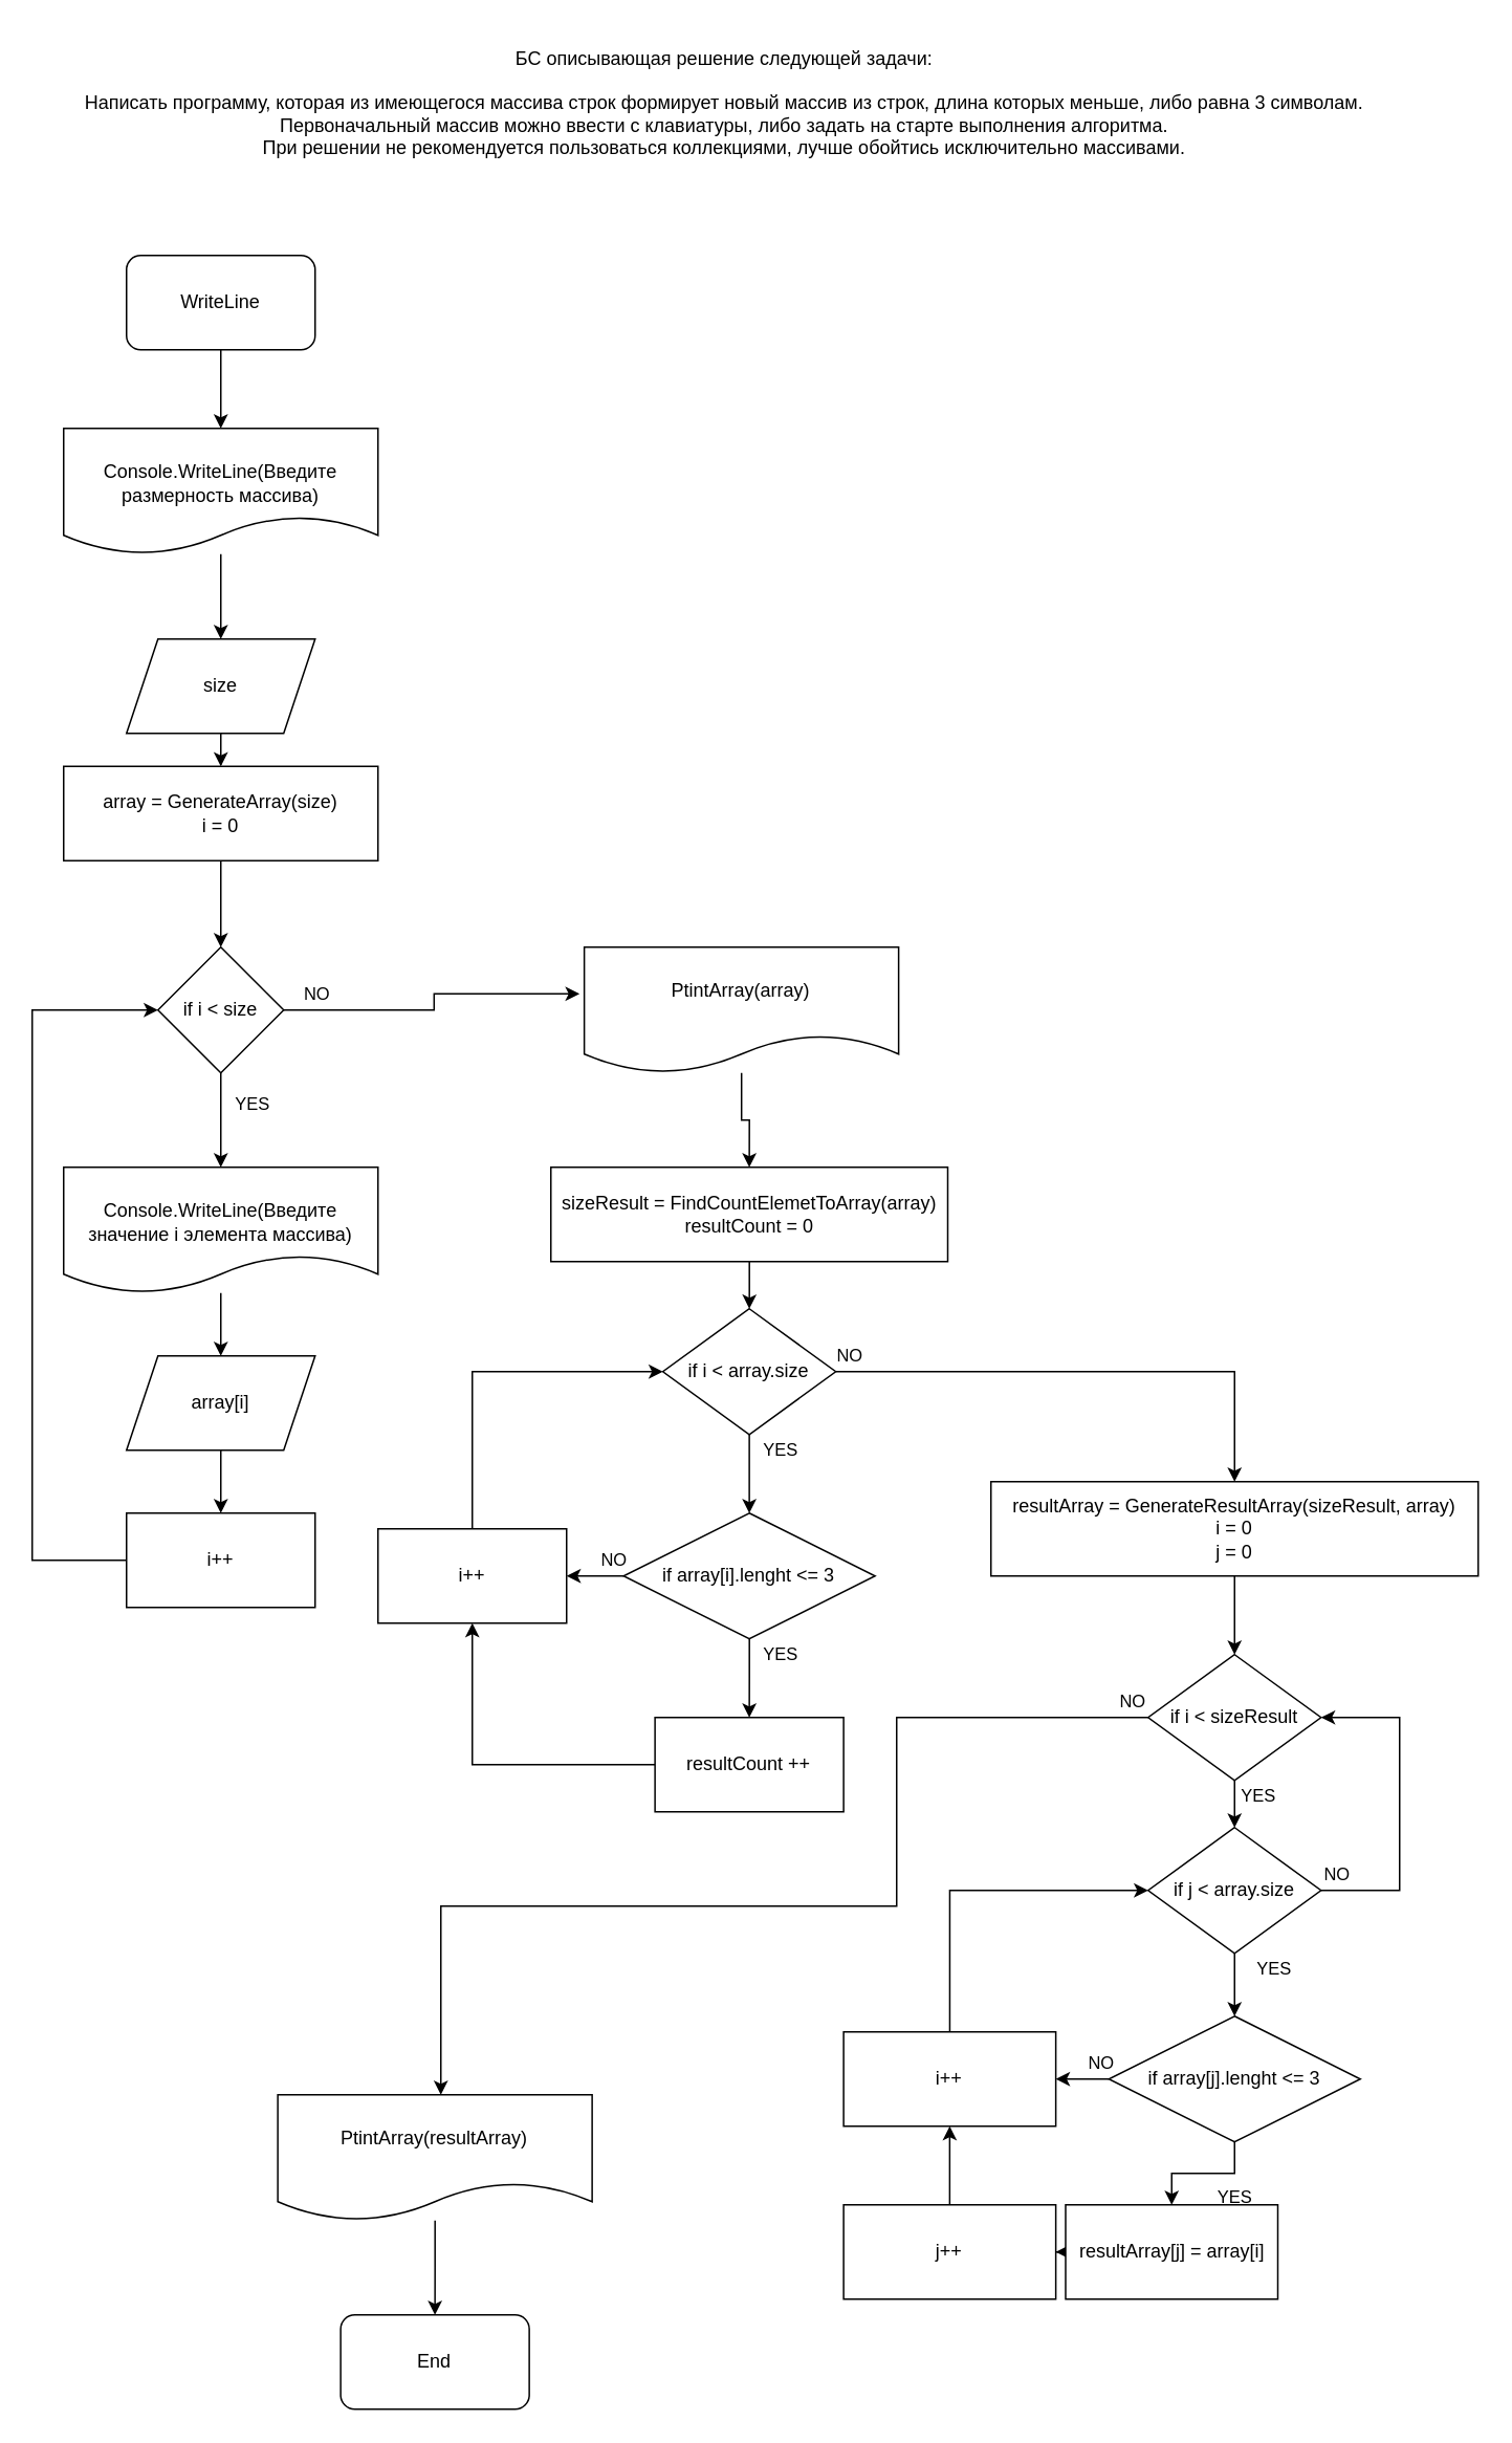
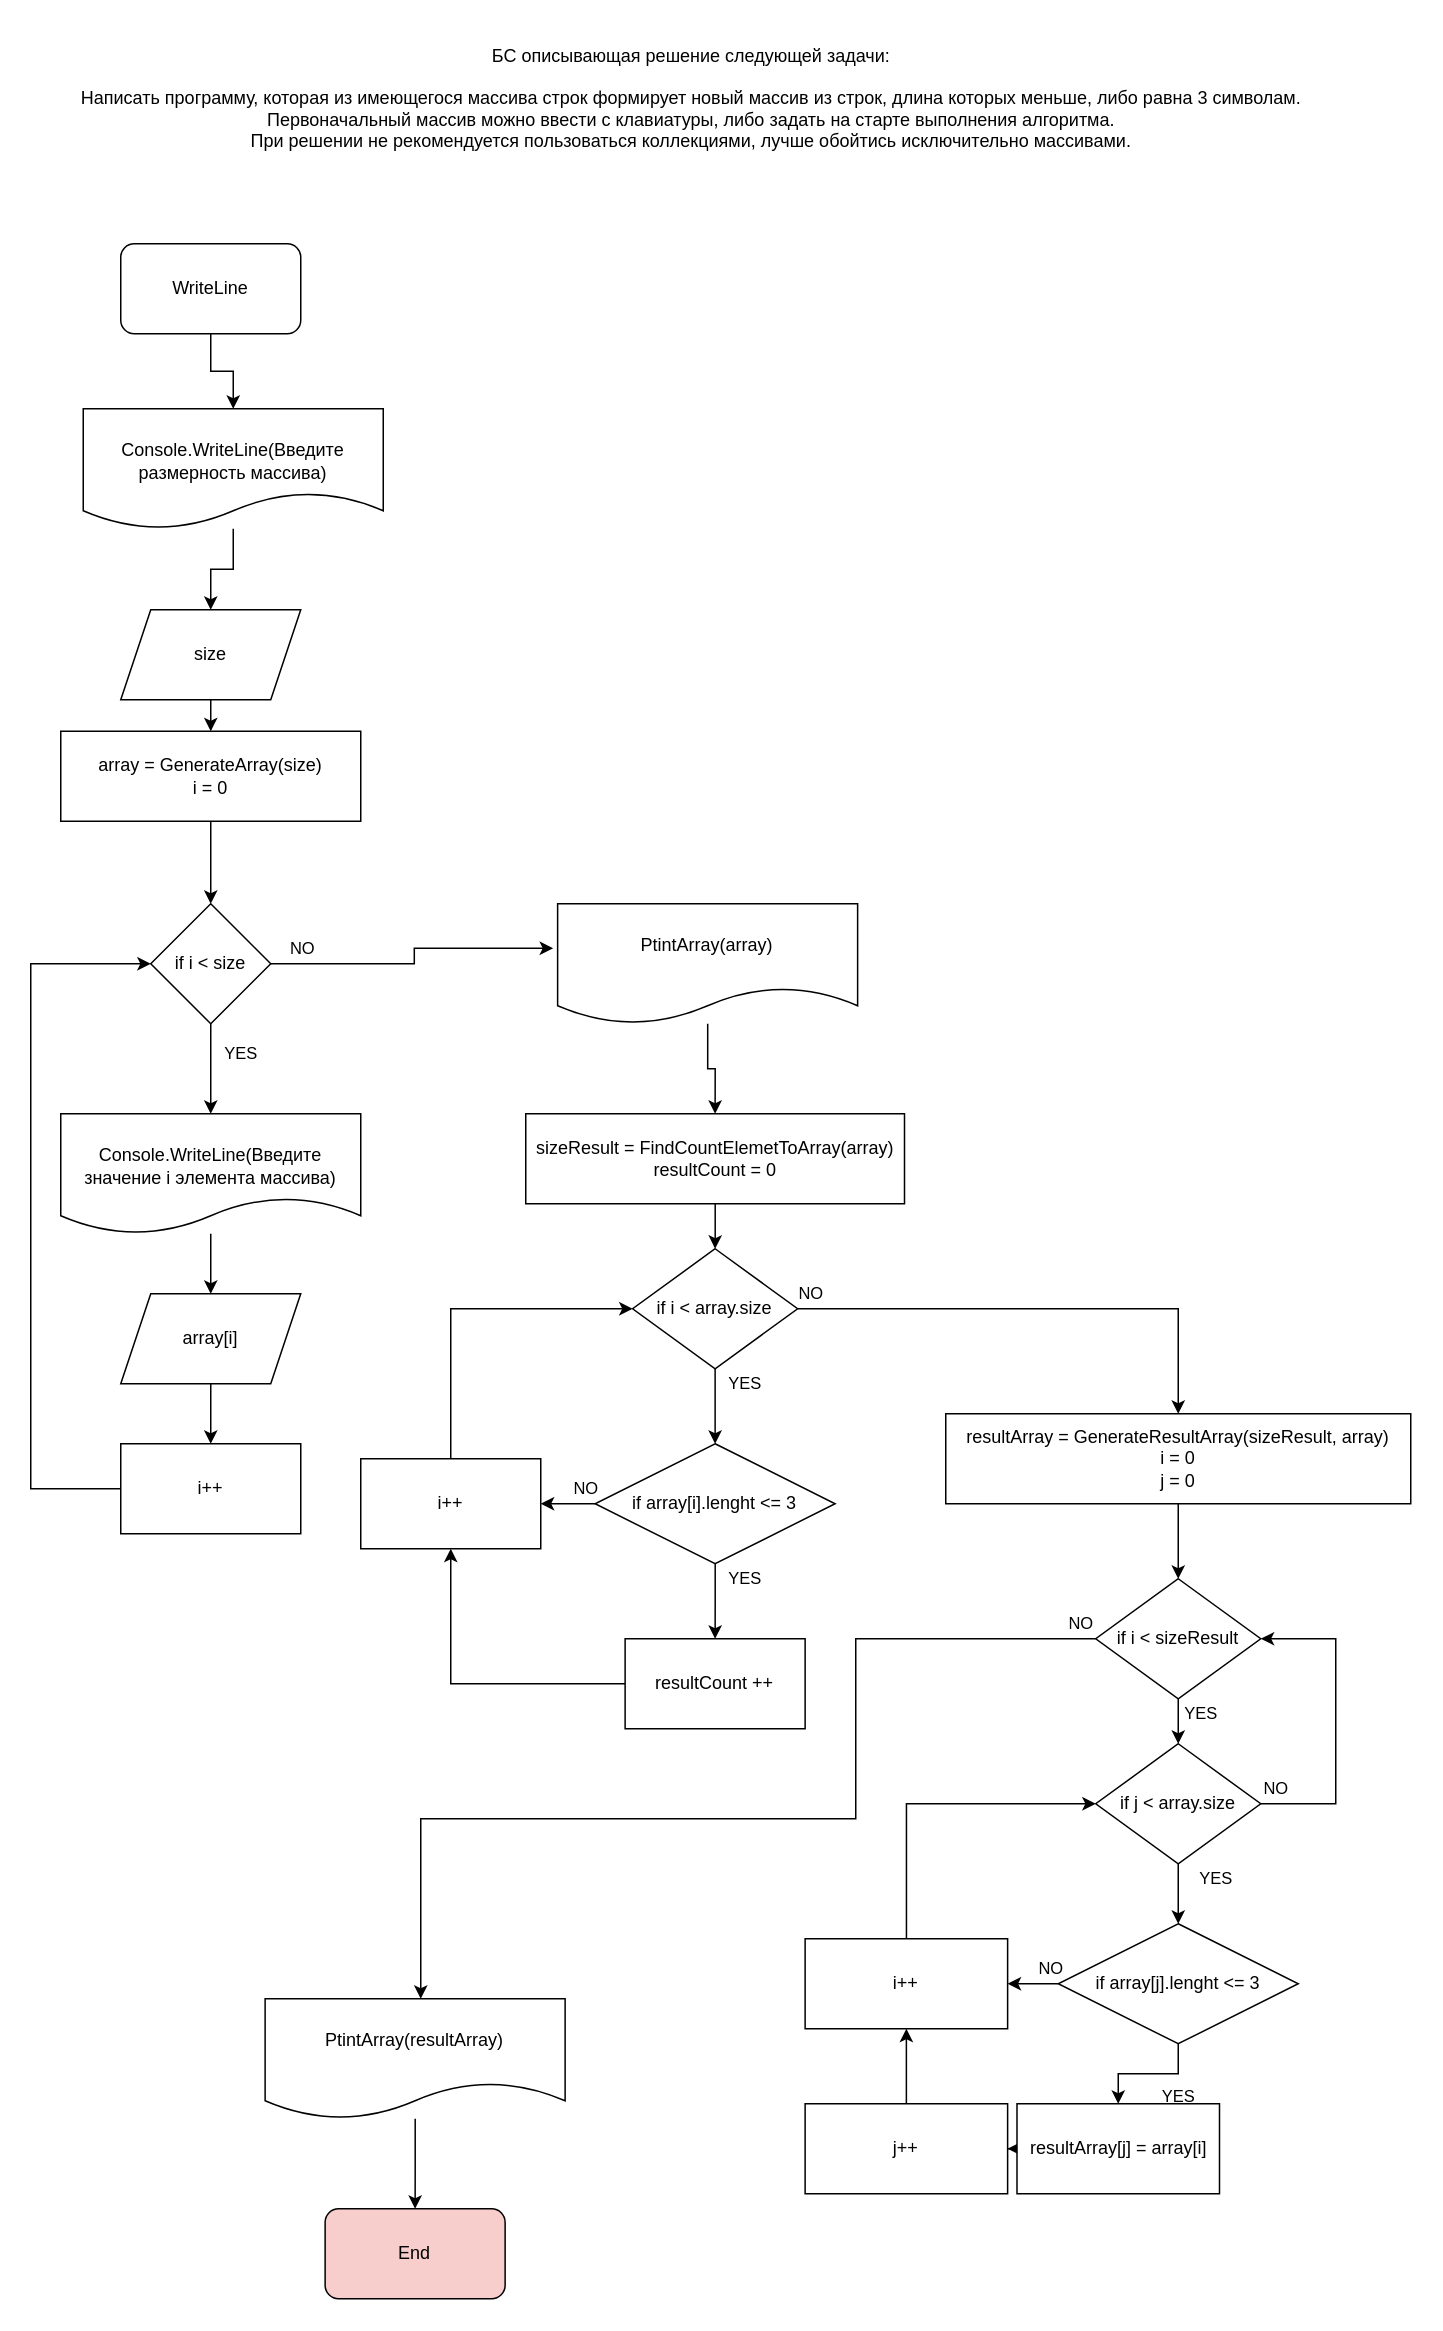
- <mxCell id="6" value="&lt;br&gt;Console.WriteLine(Введите размерность массива)" style="shape=document;whiteSpace=wrap;html=1;boundedLbl=1;" vertex="1" parent="1"><mxGeometry x="40" y="272" width="200" height="80" as="geometry" /></mxCell>
+ <mxCell id="6" value="&lt;br&gt;Console.WriteLine(Введите размерность массива)" style="shape=document;whiteSpace=wrap;html=1;boundedLbl=1;" vertex="1" parent="1"><mxGeometry x="55" y="272" width="200" height="80" as="geometry" /></mxCell>
- <mxCell id="53" value="End" style="rounded=1;whiteSpace=wrap;html=1;" vertex="1" parent="1"><mxGeometry x="216.25" y="1472" width="120" height="60" as="geometry" /></mxCell>
+ <mxCell id="53" value="End" style="rounded=1;whiteSpace=wrap;html=1;fillColor=#f8cecc;" vertex="1" parent="1"><mxGeometry x="216.25" y="1472" width="120" height="60" as="geometry" /></mxCell>
